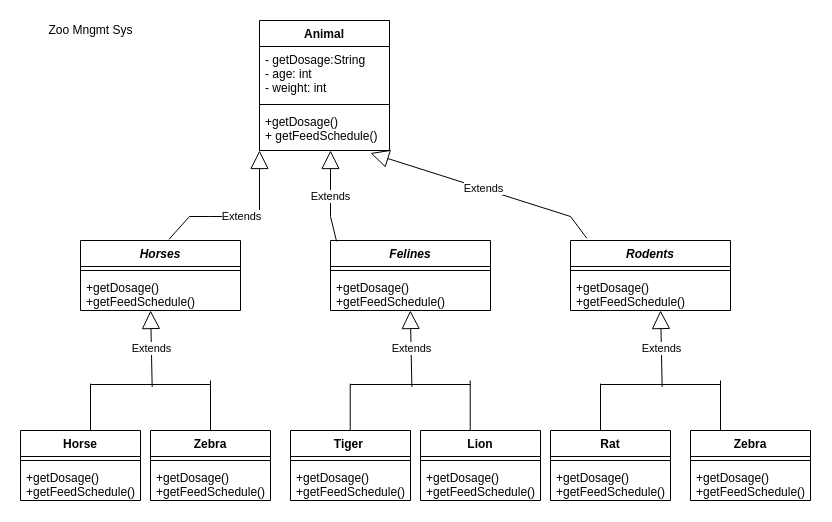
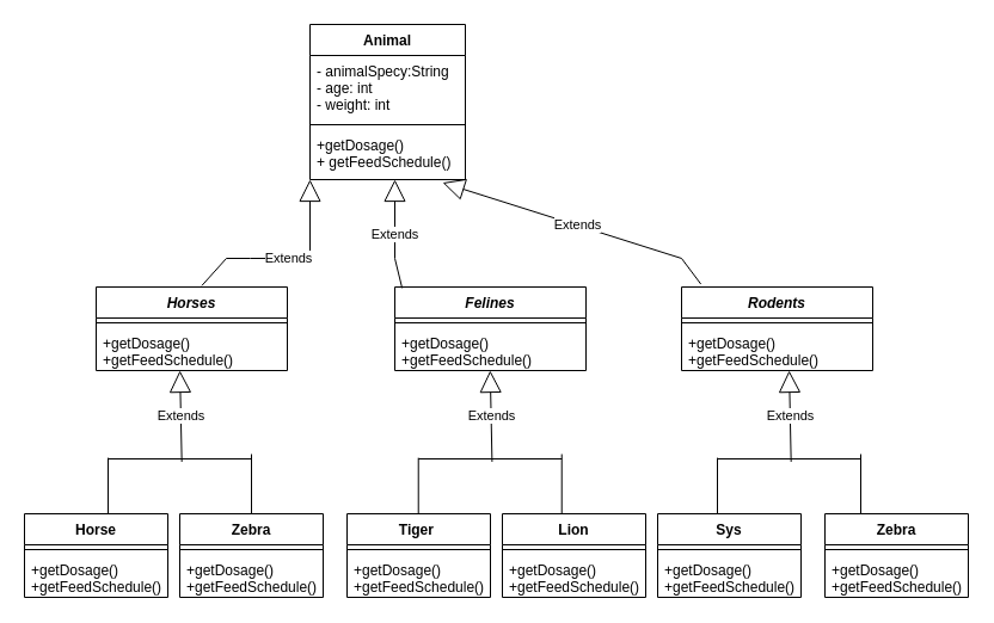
- <mxCell id="2" value="Zoo Mngmt Sys" style="text;html=1;align=center;verticalAlign=middle;resizable=0;points=[];autosize=1;strokeColor=none;fillColor=none;" vertex="1" parent="1"><mxGeometry x="40" y="20" width="100" height="20" as="geometry" /></mxCell>
- <mxCell id="4" value="- getDosage:String&#10;- age: int&#10;- weight: int" style="text;strokeColor=none;fillColor=none;align=left;verticalAlign=top;spacingLeft=4;spacingRight=4;overflow=hidden;rotatable=0;points=[[0,0.5],[1,0.5]];portConstraint=eastwest;" vertex="1" parent="3"><mxGeometry y="26" width="130" height="54" as="geometry" /></mxCell>
+ <mxCell id="4" value="- animalSpecy:String&#10;- age: int&#10;- weight: int" style="text;strokeColor=none;fillColor=none;align=left;verticalAlign=top;spacingLeft=4;spacingRight=4;overflow=hidden;rotatable=0;points=[[0,0.5],[1,0.5]];portConstraint=eastwest;" vertex="1" parent="3"><mxGeometry y="26" width="130" height="54" as="geometry" /></mxCell>
- <mxCell id="43" value="Rat" style="swimlane;fontStyle=1;align=center;verticalAlign=top;childLayout=stackLayout;horizontal=1;startSize=26;horizontalStack=0;resizeParent=1;resizeParentMax=0;resizeLast=0;collapsible=1;marginBottom=0;" vertex="1" parent="1"><mxGeometry x="550" y="430" width="120" height="70" as="geometry" /></mxCell>
+ <mxCell id="43" value="Sys" style="swimlane;fontStyle=1;align=center;verticalAlign=top;childLayout=stackLayout;horizontal=1;startSize=26;horizontalStack=0;resizeParent=1;resizeParentMax=0;resizeLast=0;collapsible=1;marginBottom=0;" vertex="1" parent="1"><mxGeometry x="550" y="430" width="120" height="70" as="geometry" /></mxCell>
